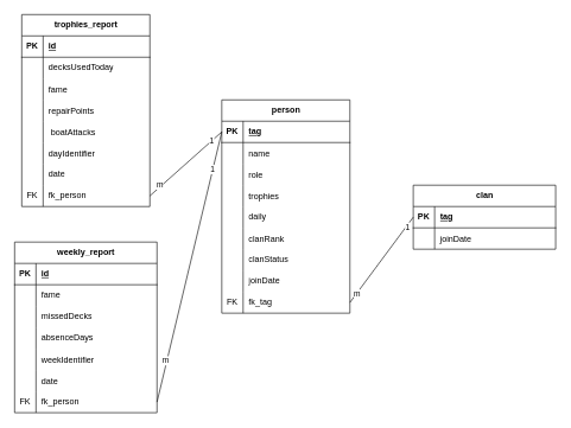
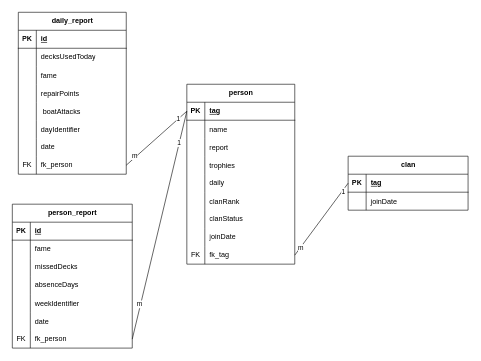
- <mxCell id="2" value="trophies_report" style="shape=table;startSize=30;container=1;collapsible=1;childLayout=tableLayout;fixedRows=1;rowLines=0;fontStyle=1;align=center;resizeLast=1;html=1;" parent="1" vertex="1"><mxGeometry x="30" y="20" width="180" height="270" as="geometry" /></mxCell>
+ <mxCell id="2" value="daily_report" style="shape=table;startSize=30;container=1;collapsible=1;childLayout=tableLayout;fixedRows=1;rowLines=0;fontStyle=1;align=center;resizeLast=1;html=1;" parent="1" vertex="1"><mxGeometry x="30" y="20" width="180" height="270" as="geometry" /></mxCell>
- <mxCell id="65" value="role" style="shape=partialRectangle;connectable=0;fillColor=none;top=0;left=0;bottom=0;right=0;align=left;spacingLeft=6;overflow=hidden;" parent="63" vertex="1"><mxGeometry x="30" width="150" height="30" as="geometry"><mxRectangle width="150" height="30" as="alternateBounds" /></mxGeometry></mxCell>
+ <mxCell id="65" value="report" style="shape=partialRectangle;connectable=0;fillColor=none;top=0;left=0;bottom=0;right=0;align=left;spacingLeft=6;overflow=hidden;" parent="63" vertex="1"><mxGeometry x="30" width="150" height="30" as="geometry"><mxRectangle width="150" height="30" as="alternateBounds" /></mxGeometry></mxCell>
- <mxCell id="27" value="weekly_report" style="shape=table;startSize=30;container=1;collapsible=1;childLayout=tableLayout;fixedRows=1;rowLines=0;fontStyle=1;align=center;resizeLast=1;html=1;" parent="1" vertex="1"><mxGeometry x="20" y="340" width="200" height="240" as="geometry" /></mxCell>
+ <mxCell id="27" value="person_report" style="shape=table;startSize=30;container=1;collapsible=1;childLayout=tableLayout;fixedRows=1;rowLines=0;fontStyle=1;align=center;resizeLast=1;html=1;" parent="1" vertex="1"><mxGeometry x="20" y="340" width="200" height="240" as="geometry" /></mxCell>
